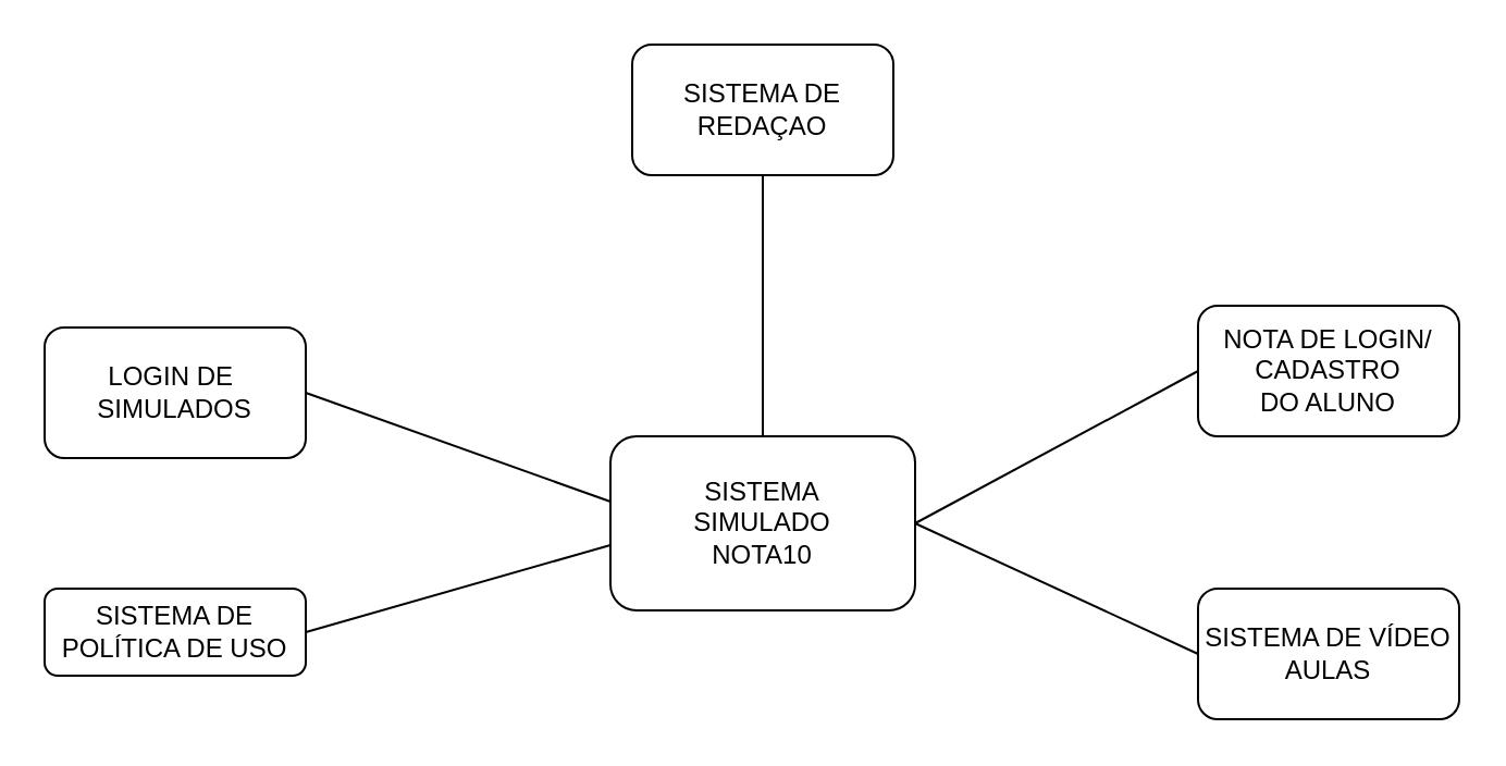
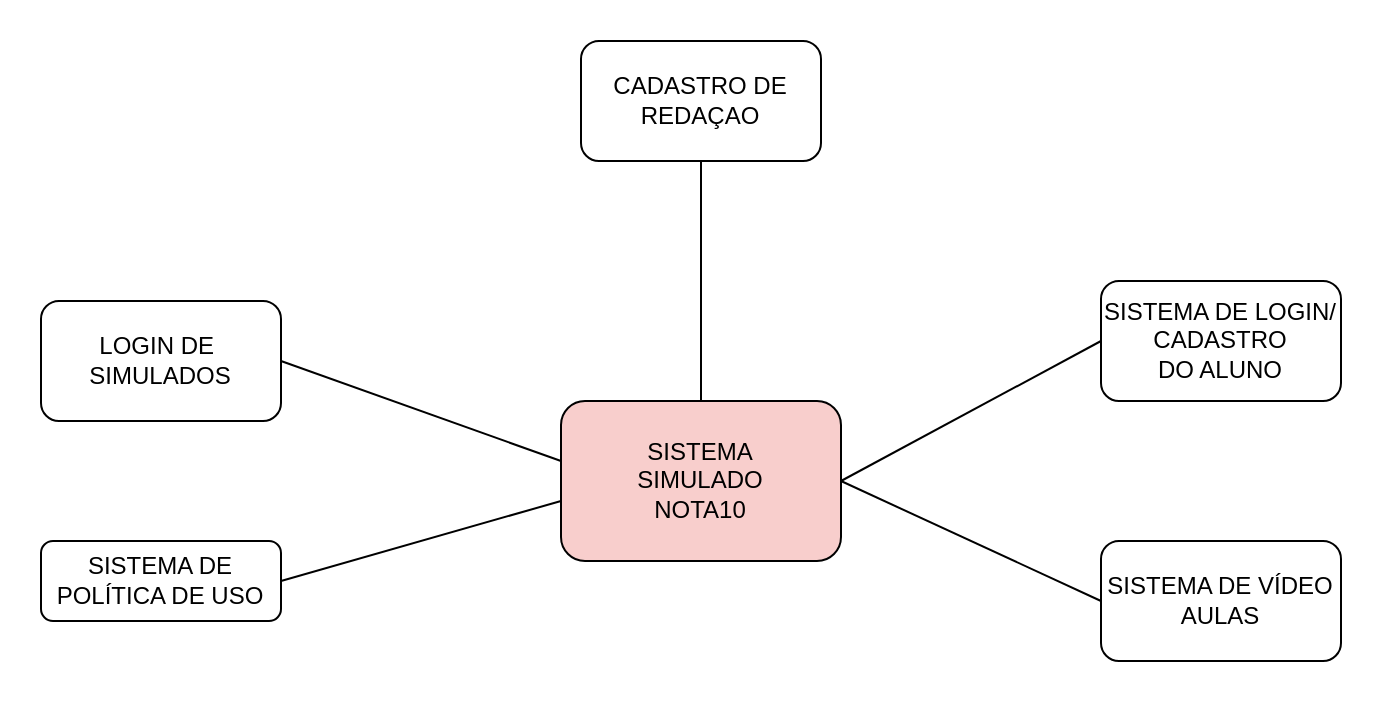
- <mxCell id="5" value="SISTEMA DE REDAÇAO" style="rounded=1;whiteSpace=wrap;html=1;" vertex="1" parent="1"><mxGeometry x="290" y="20" width="120" height="60" as="geometry" /></mxCell>
+ <mxCell id="5" value="CADASTRO DE REDAÇAO" style="rounded=1;whiteSpace=wrap;html=1;" vertex="1" parent="1"><mxGeometry x="290" y="20" width="120" height="60" as="geometry" /></mxCell>
- <mxCell id="4" value="NOTA DE LOGIN/&lt;br&gt;CADASTRO&lt;br&gt;DO ALUNO" style="rounded=1;whiteSpace=wrap;html=1;" vertex="1" parent="1"><mxGeometry x="550" y="140" width="120" height="60" as="geometry" /></mxCell>
+ <mxCell id="4" value="SISTEMA DE LOGIN/&lt;br&gt;CADASTRO&lt;br&gt;DO ALUNO" style="rounded=1;whiteSpace=wrap;html=1;" vertex="1" parent="1"><mxGeometry x="550" y="140" width="120" height="60" as="geometry" /></mxCell>
- <mxCell id="2" value="SISTEMA&lt;br&gt;SIMULADO&lt;br&gt;NOTA10" style="rounded=1;whiteSpace=wrap;html=1;" vertex="1" parent="1"><mxGeometry x="280" y="200" width="140" height="80" as="geometry" /></mxCell>
+ <mxCell id="2" value="SISTEMA&lt;br&gt;SIMULADO&lt;br&gt;NOTA10" style="rounded=1;whiteSpace=wrap;html=1;fillColor=#f8cecc;" vertex="1" parent="1"><mxGeometry x="280" y="200" width="140" height="80" as="geometry" /></mxCell>
